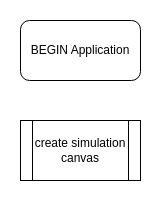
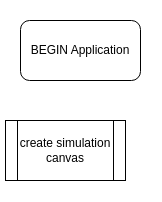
- <mxCell id="3" value="create simulation canvas" style="shape=process;whiteSpace=wrap;html=1;backgroundOutline=1;" vertex="1" parent="1"><mxGeometry x="20" y="120" width="120" height="60" as="geometry" /></mxCell>
+ <mxCell id="3" value="create simulation canvas" style="shape=process;whiteSpace=wrap;html=1;backgroundOutline=1;" vertex="1" parent="1"><mxGeometry x="5" y="120" width="120" height="60" as="geometry" /></mxCell>
